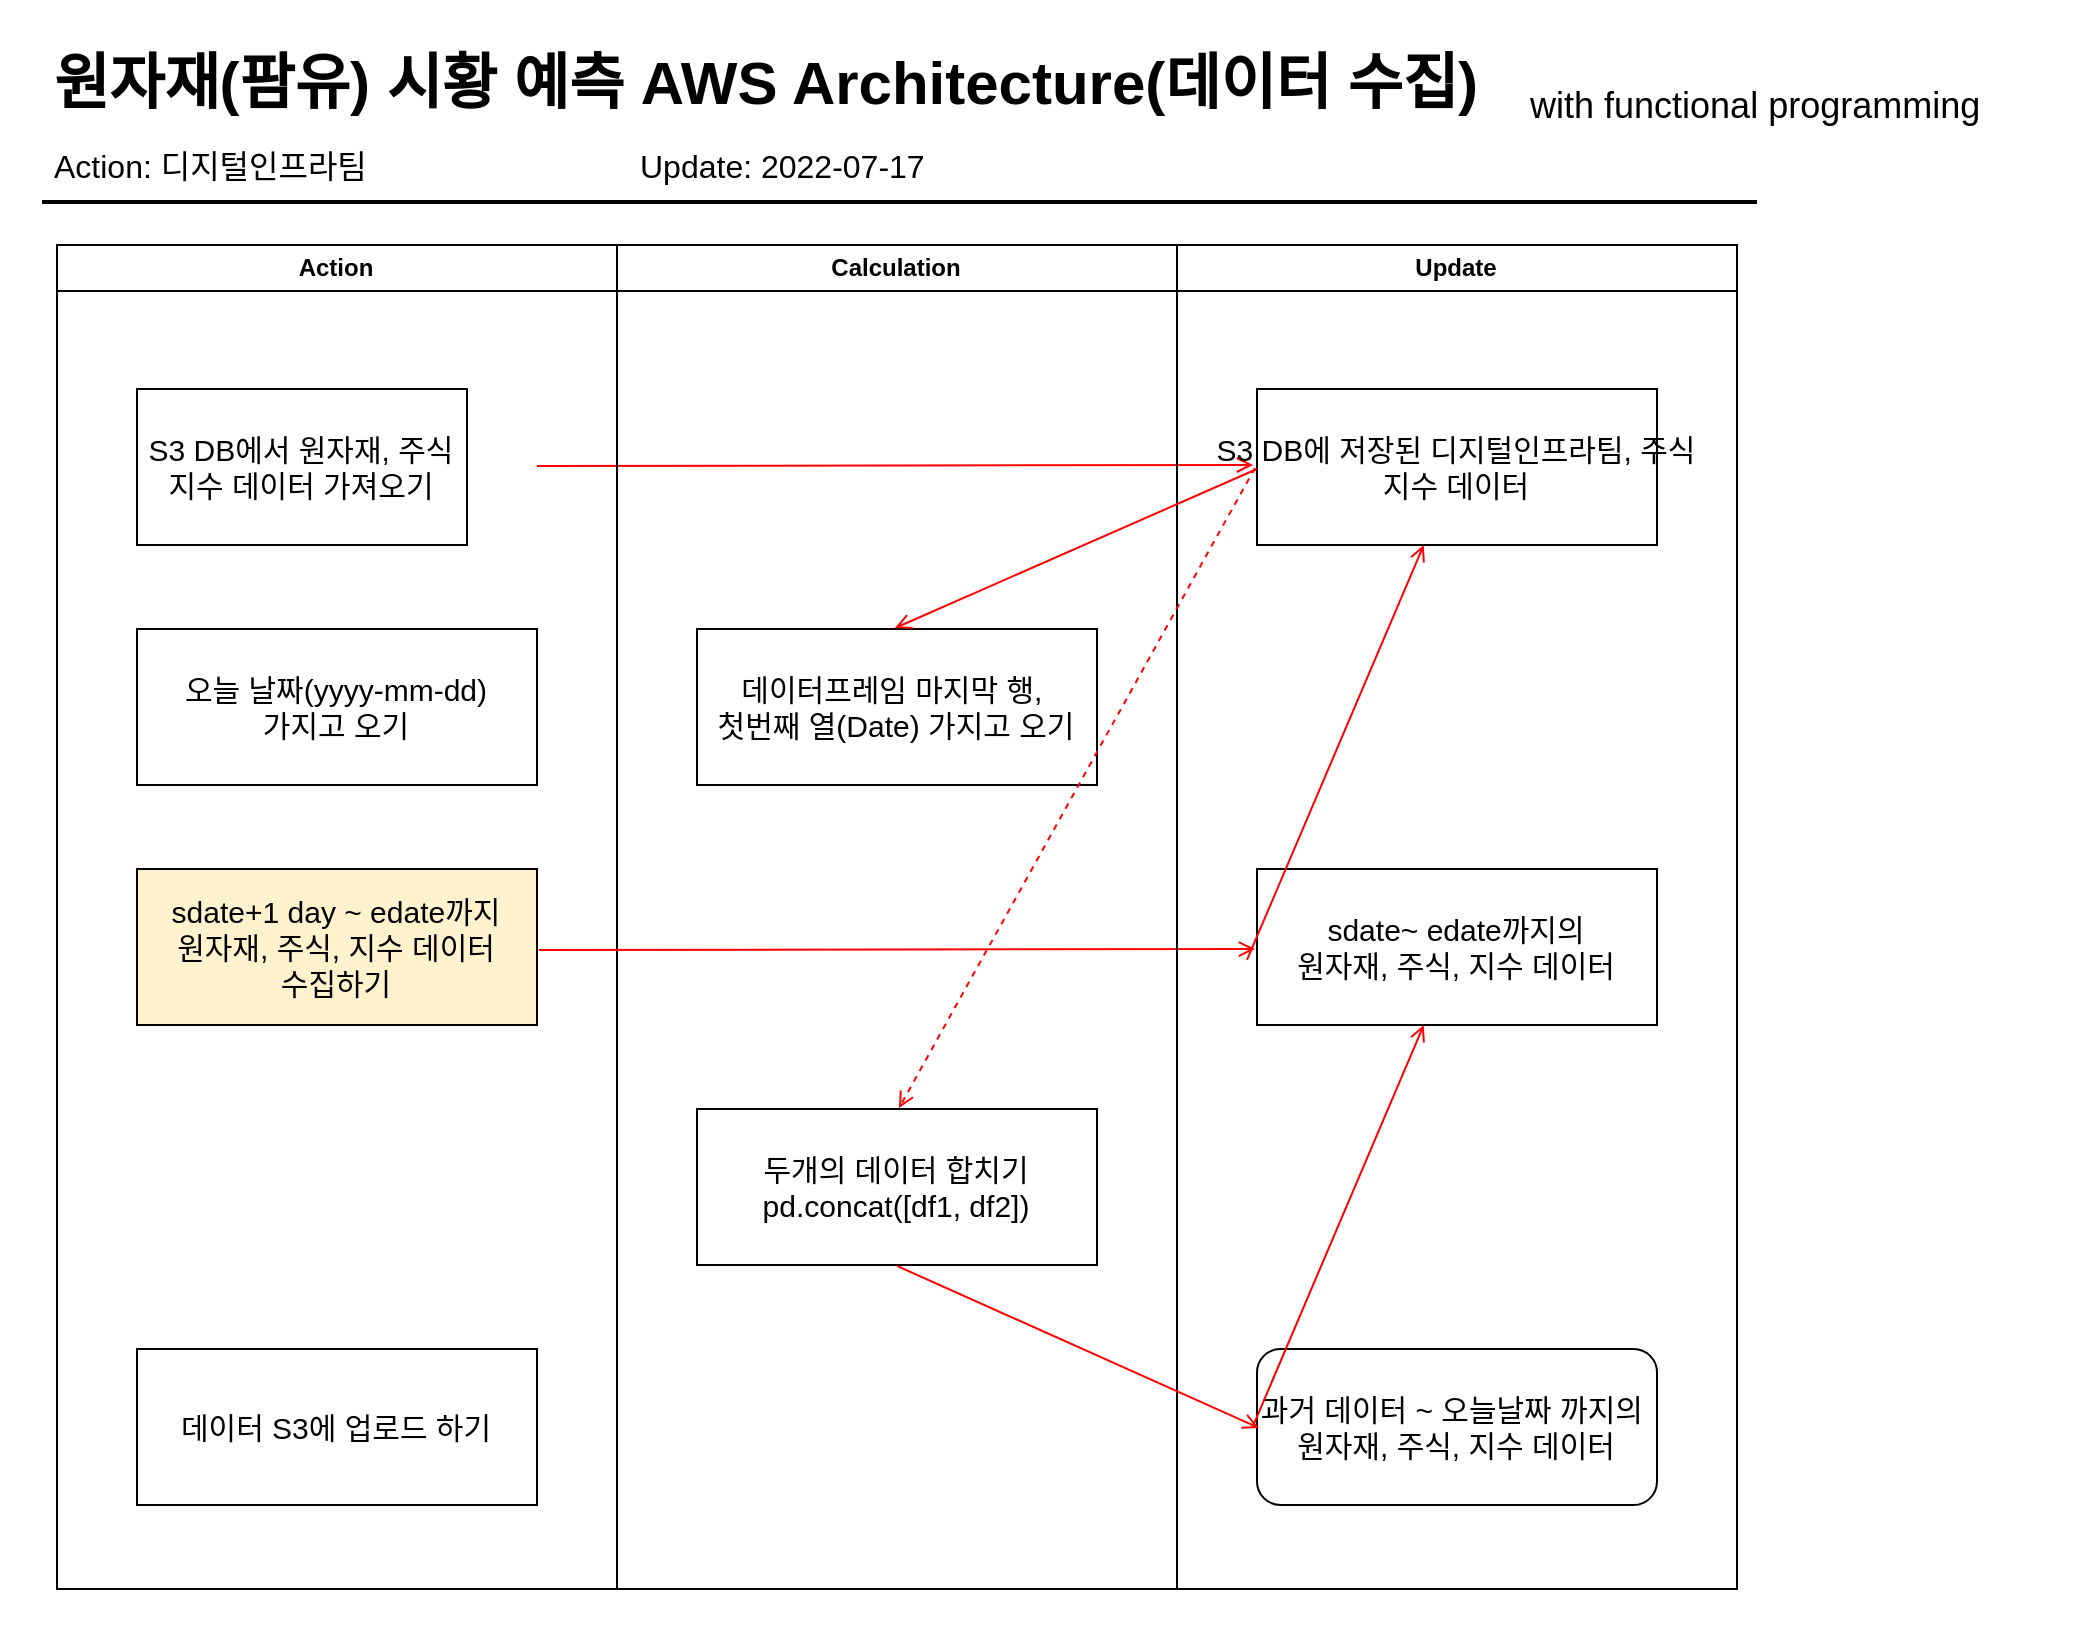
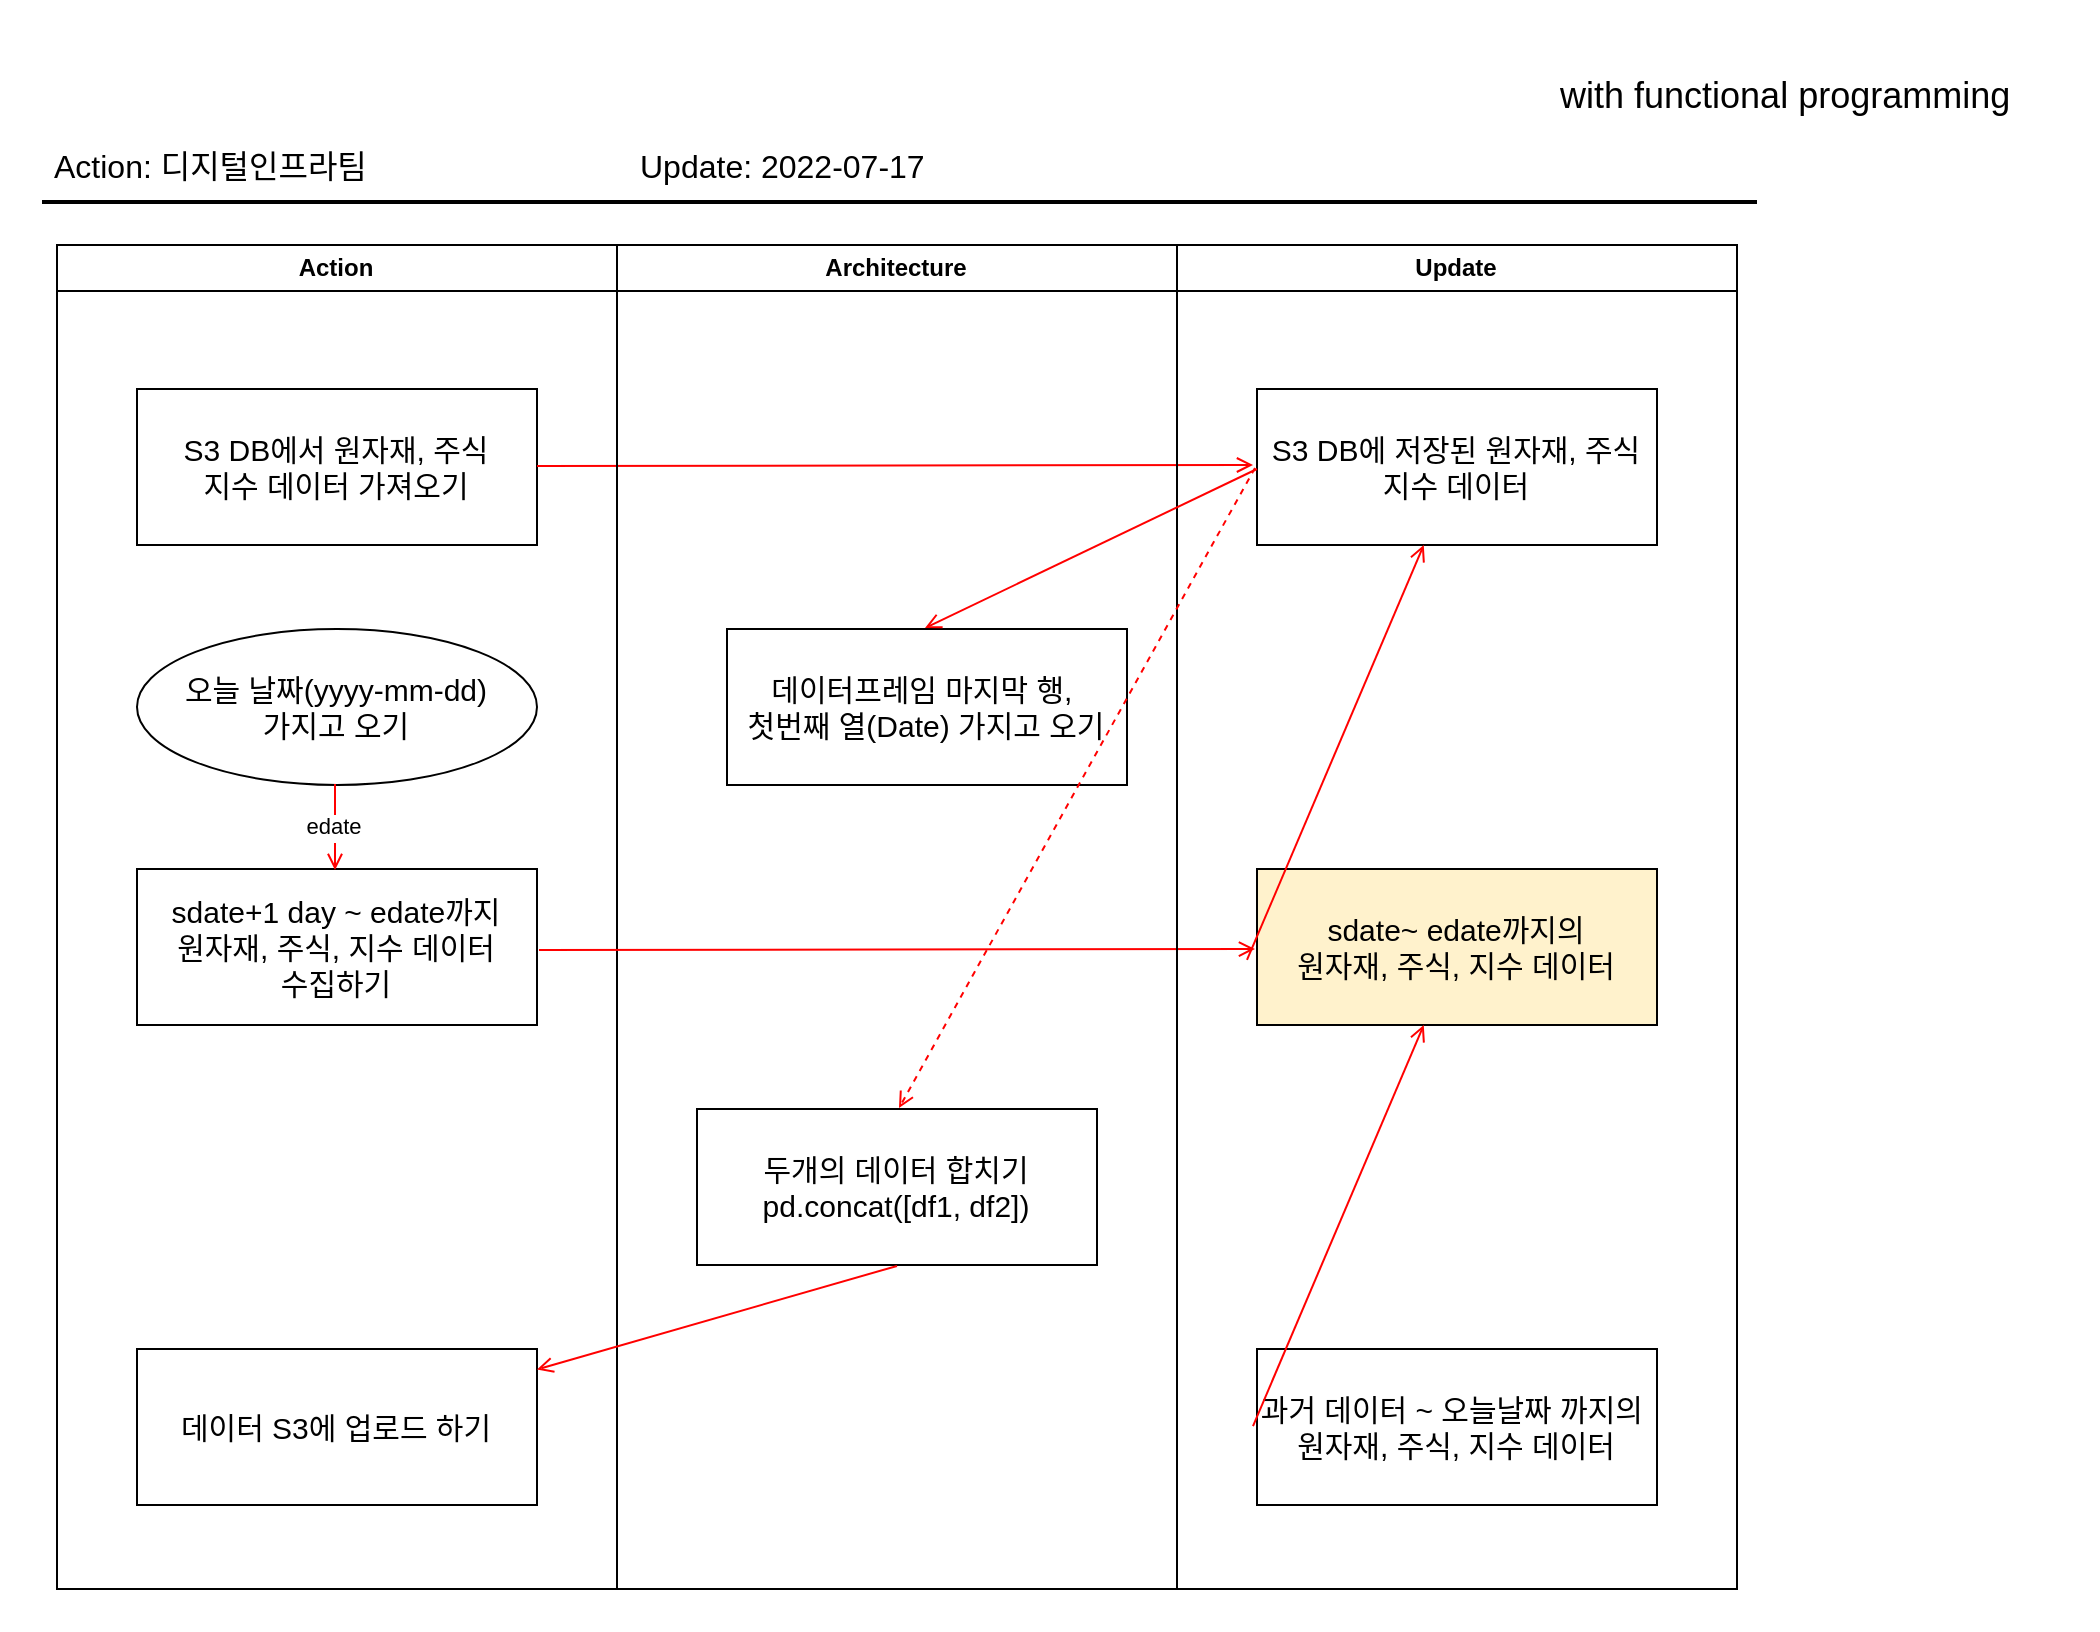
- <mxCell id="17" value="원자재(팜유) 시황 예측 AWS Architecture(데이터 수집)" style="text;html=1;resizable=0;points=[];autosize=1;align=left;verticalAlign=top;spacingTop=-4;fontSize=30;fontStyle=1;labelBackgroundColor=none;" parent="1" vertex="1"><mxGeometry x="24.5" y="20.5" width="710" height="40" as="geometry" /></mxCell>
- <mxCell id="26" value="&lt;span style=&quot;font-weight: normal;&quot;&gt;&lt;font style=&quot;font-size: 18px;&quot;&gt;with functional programming&lt;/font&gt;&lt;/span&gt;" style="text;html=1;resizable=0;points=[];autosize=1;align=left;verticalAlign=top;spacingTop=-4;fontSize=21;fontStyle=1;labelBackgroundColor=none;" parent="1" vertex="1"><mxGeometry x="763" y="35.5" width="250" height="30" as="geometry" /></mxCell>
+ <mxCell id="26" value="&lt;span style=&quot;font-weight: normal;&quot;&gt;&lt;font style=&quot;font-size: 18px;&quot;&gt;with functional programming&lt;/font&gt;&lt;/span&gt;" style="text;html=1;resizable=0;points=[];autosize=1;align=left;verticalAlign=top;spacingTop=-4;fontSize=21;fontStyle=1;labelBackgroundColor=none;" parent="1" vertex="1"><mxGeometry x="778" y="30.5" width="250" height="30" as="geometry" /></mxCell>
- <mxCell id="9" value="Calculation" style="swimlane;whiteSpace=wrap" parent="1" vertex="1"><mxGeometry x="308" y="122" width="280" height="672" as="geometry" /></mxCell>
+ <mxCell id="9" value="Architecture" style="swimlane;whiteSpace=wrap" parent="1" vertex="1"><mxGeometry x="308" y="122" width="280" height="672" as="geometry" /></mxCell>
- <mxCell id="14" value="S3 DB에 저장된 디지털인프라팀, 주식&#10;지수 데이터" style="fontSize=15;" parent="13" vertex="1"><mxGeometry x="40" y="72" width="200" height="78" as="geometry" /></mxCell>
+ <mxCell id="14" value="S3 DB에 저장된 원자재, 주식&#10;지수 데이터" style="fontSize=15;" parent="13" vertex="1"><mxGeometry x="40" y="72" width="200" height="78" as="geometry" /></mxCell>
- <mxCell id="3" value="S3 DB에서 원자재, 주식&#10;지수 데이터 가져오기" style="fontSize=15;" parent="2" vertex="1"><mxGeometry x="40" y="72" width="165" height="78" as="geometry" /></mxCell>
+ <mxCell id="3" value="S3 DB에서 원자재, 주식&#10;지수 데이터 가져오기" style="fontSize=15;" parent="2" vertex="1"><mxGeometry x="40" y="72" width="200" height="78" as="geometry" /></mxCell>
- <mxCell id="5" value="오늘 날짜(yyyy-mm-dd)&#10;가지고 오기" style="fontSize=15;" parent="2" vertex="1"><mxGeometry x="40" y="192" width="200" height="78" as="geometry" /></mxCell>
+ <mxCell id="5" value="오늘 날짜(yyyy-mm-dd)&#10;가지고 오기" style="ellipse;fontSize=15;" parent="2" vertex="1"><mxGeometry x="40" y="192" width="200" height="78" as="geometry" /></mxCell>
- <mxCell id="10" value="데이터프레임 마지막 행, &#10;첫번째 열(Date) 가지고 오기" style="fontSize=15;" parent="9" vertex="1"><mxGeometry x="40" y="192" width="200" height="78" as="geometry" /></mxCell>
+ <mxCell id="10" value="데이터프레임 마지막 행, &#10;첫번째 열(Date) 가지고 오기" style="fontSize=15;" parent="9" vertex="1"><mxGeometry x="55" y="192" width="200" height="78" as="geometry" /></mxCell>
+ <mxCell id="7" value="edate" style="endArrow=open;strokeColor=#FF0000;endFill=1;rounded=0;entryX=0.495;entryY=0.006;entryDx=0;entryDy=0;entryPerimeter=0;exitX=0.495;exitY=0.994;exitDx=0;exitDy=0;exitPerimeter=0;" parent="2" source="5" target="6" edge="1"><mxGeometry relative="1" as="geometry"><mxPoint x="250" y="120.5" as="sourcePoint" /><mxPoint x="608" y="119.986" as="targetPoint" /></mxGeometry></mxCell>
- <mxCell id="6" value="sdate+1 day ~ edate까지&#10;원자재, 주식, 지수 데이터&#10;수집하기" style="fontSize=15;fillColor=#fff2cc;" parent="2" vertex="1"><mxGeometry x="40" y="312" width="200" height="78" as="geometry" /></mxCell>
+ <mxCell id="6" value="sdate+1 day ~ edate까지&#10;원자재, 주식, 지수 데이터&#10;수집하기" style="fontSize=15;" parent="2" vertex="1"><mxGeometry x="40" y="312" width="200" height="78" as="geometry" /></mxCell>
- <mxCell id="15" value="sdate~ edate까지의&#10;원자재, 주식, 지수 데이터" style="fontSize=15;" parent="13" vertex="1"><mxGeometry x="40" y="312" width="200" height="78" as="geometry" /></mxCell>
+ <mxCell id="15" value="sdate~ edate까지의&#10;원자재, 주식, 지수 데이터" style="fontSize=15;fillColor=#fff2cc;" parent="13" vertex="1"><mxGeometry x="40" y="312" width="200" height="78" as="geometry" /></mxCell>
- <mxCell id="25" value="" style="endArrow=open;strokeColor=#FF0000;endFill=1;rounded=0;entryX=0.005;entryY=0.506;entryDx=0;entryDy=0;entryPerimeter=0;exitX=0.5;exitY=1.006;exitDx=0;exitDy=0;exitPerimeter=0;" parent="1" source="12" target="16" edge="1"><mxGeometry relative="1" as="geometry"><mxPoint x="548" y="593" as="sourcePoint" /><mxPoint x="628" y="592" as="targetPoint" /></mxGeometry></mxCell>
+ <mxCell id="25" value="" style="endArrow=open;strokeColor=#FF0000;endFill=1;rounded=0;exitX=0.5;exitY=1.006;exitDx=0;exitDy=0;exitPerimeter=0;" parent="1" source="12" target="8" edge="1"><mxGeometry relative="1" as="geometry"><mxPoint x="548" y="593" as="sourcePoint" /><mxPoint x="628" y="592" as="targetPoint" /></mxGeometry></mxCell>
- <mxCell id="16" value="과거 데이터 ~ 오늘날짜 까지의 &#10;원자재, 주식, 지수 데이터" style="fontSize=15;rounded=1;" parent="13" vertex="1"><mxGeometry x="40" y="552" width="200" height="78" as="geometry" /></mxCell>
+ <mxCell id="16" value="과거 데이터 ~ 오늘날짜 까지의 &#10;원자재, 주식, 지수 데이터" style="fontSize=15;" parent="13" vertex="1"><mxGeometry x="40" y="552" width="200" height="78" as="geometry" /></mxCell>
